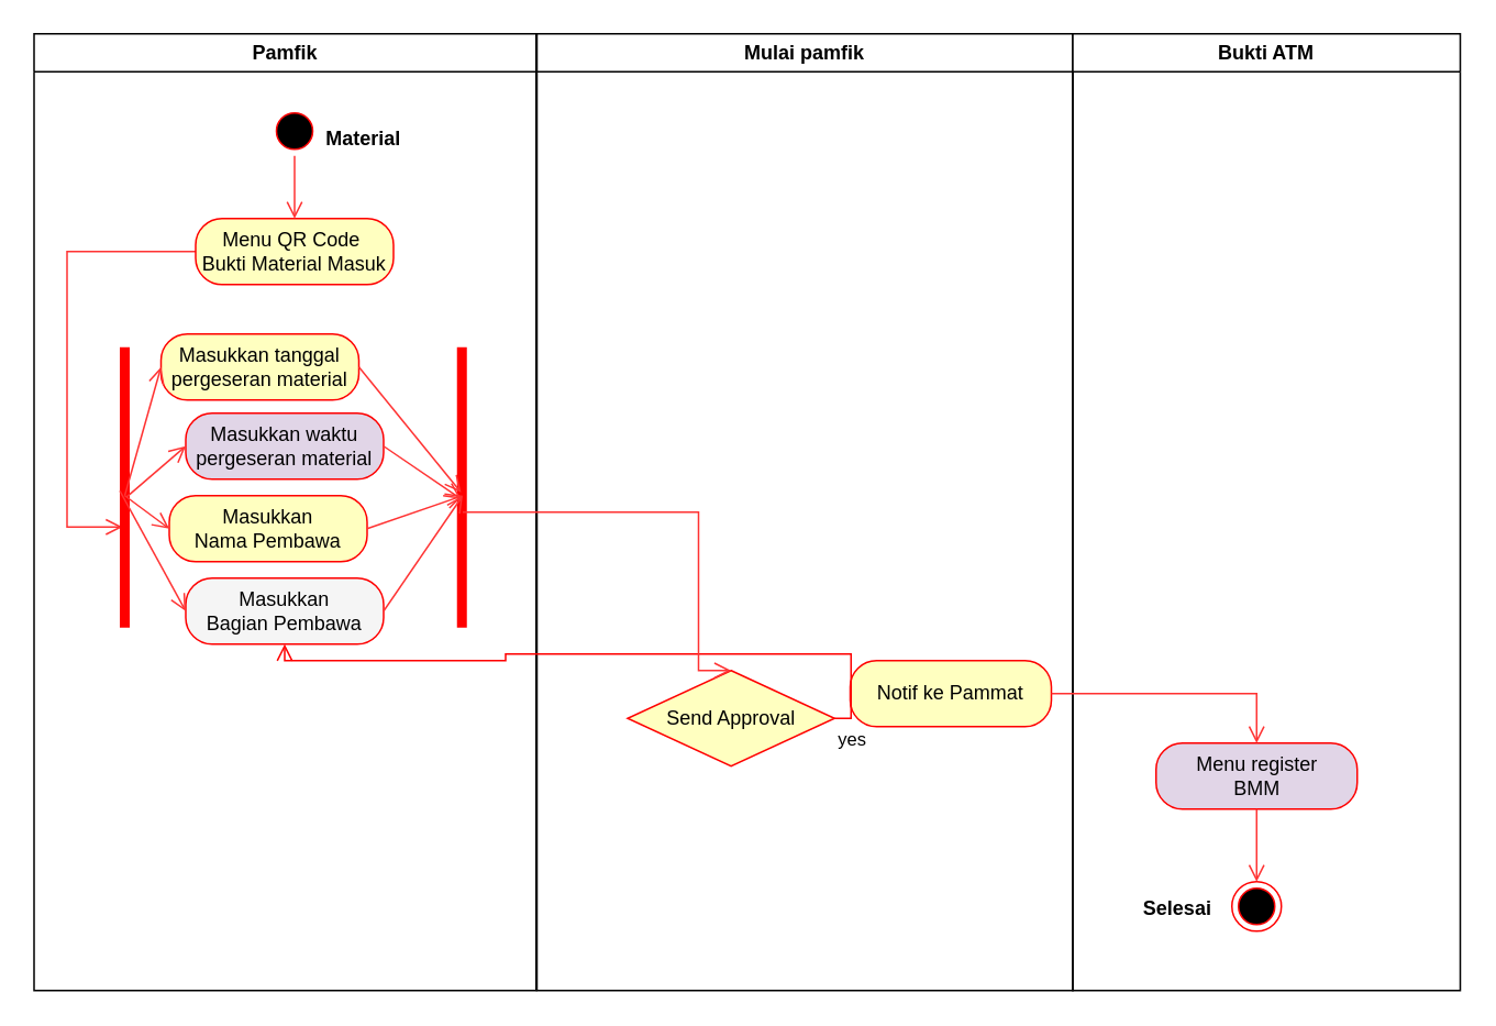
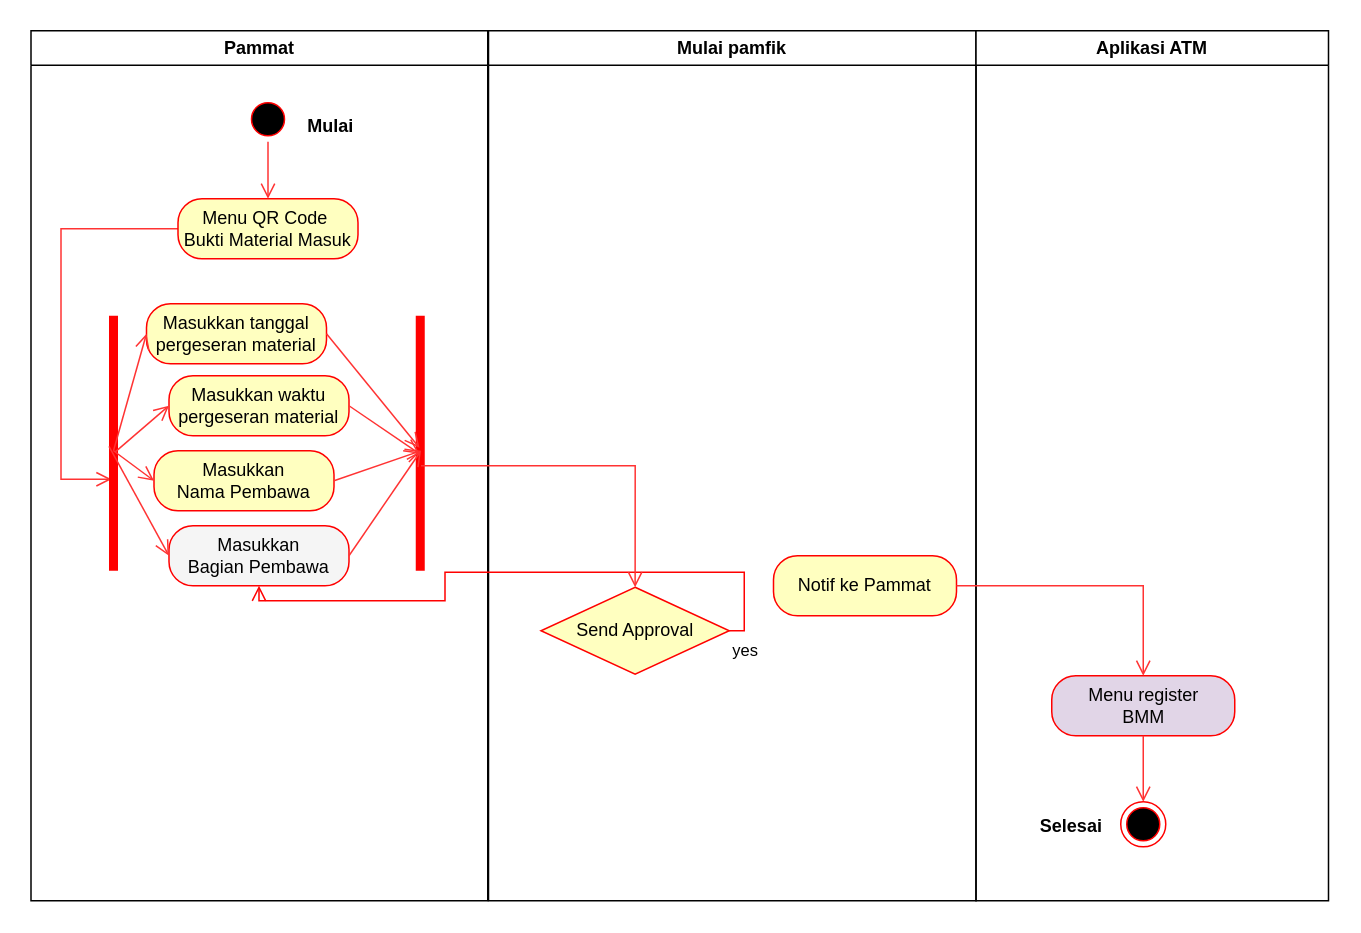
- <mxCell id="2" value="Pamfik" style="swimlane;whiteSpace=wrap" vertex="1" parent="1"><mxGeometry x="20" y="20" width="304.5" height="580" as="geometry" /></mxCell>
+ <mxCell id="2" value="Pammat" style="swimlane;whiteSpace=wrap" vertex="1" parent="1"><mxGeometry x="20" y="20" width="304.5" height="580" as="geometry" /></mxCell>
- <mxCell id="23" value="Bukti ATM" style="swimlane;whiteSpace=wrap" vertex="1" parent="1"><mxGeometry x="650" y="20" width="235" height="580" as="geometry" /></mxCell>
+ <mxCell id="23" value="Aplikasi ATM" style="swimlane;whiteSpace=wrap" vertex="1" parent="1"><mxGeometry x="650" y="20" width="235" height="580" as="geometry" /></mxCell>
- <mxCell id="3" value="Material" style="text;align=center;fontStyle=1;verticalAlign=middle;spacingLeft=3;spacingRight=3;strokeColor=none;rotatable=0;points=[[0,0.5],[1,0.5]];portConstraint=eastwest;" vertex="1" parent="2"><mxGeometry x="160" y="50" width="80" height="26" as="geometry" /></mxCell>
+ <mxCell id="3" value="Mulai" style="text;align=center;fontStyle=1;verticalAlign=middle;spacingLeft=3;spacingRight=3;strokeColor=none;rotatable=0;points=[[0,0.5],[1,0.5]];portConstraint=eastwest;" vertex="1" parent="2"><mxGeometry x="160" y="50" width="80" height="26" as="geometry" /></mxCell>
- <mxCell id="8" value="Masukkan waktu pergeseran material" style="rounded=1;whiteSpace=wrap;html=1;arcSize=40;fontColor=#000000;fillColor=#e1d5e7;strokeColor=#ff0000;" vertex="1" parent="2"><mxGeometry x="92" y="230" width="120" height="40" as="geometry" /></mxCell>
+ <mxCell id="8" value="Masukkan waktu pergeseran material" style="rounded=1;whiteSpace=wrap;html=1;arcSize=40;fontColor=#000000;fillColor=#ffffc0;strokeColor=#ff0000;" vertex="1" parent="2"><mxGeometry x="92" y="230" width="120" height="40" as="geometry" /></mxCell>
- <mxCell id="21" value="Notif ke Pammat" style="rounded=1;whiteSpace=wrap;html=1;arcSize=40;fontColor=#000000;fillColor=#ffffc0;strokeColor=#ff0000;strokeWidth=1;" vertex="1" parent="19"><mxGeometry x="190" y="380" width="122" height="40" as="geometry" /></mxCell>
+ <mxCell id="21" value="Notif ke Pammat" style="rounded=1;whiteSpace=wrap;html=1;arcSize=40;fontColor=#000000;fillColor=#ffffc0;strokeColor=#ff0000;strokeWidth=1;" vertex="1" parent="19"><mxGeometry x="190" y="350" width="122" height="40" as="geometry" /></mxCell>
- <mxCell id="20" value="Send Approval" style="rhombus;whiteSpace=wrap;html=1;fillColor=#ffffc0;strokeColor=#ff0000;strokeWidth=1;" vertex="1" parent="19"><mxGeometry x="55" y="386" width="125.5" height="58" as="geometry" /></mxCell>
+ <mxCell id="20" value="Send Approval" style="rhombus;whiteSpace=wrap;html=1;fillColor=#ffffc0;strokeColor=#ff0000;strokeWidth=1;" vertex="1" parent="19"><mxGeometry x="35" y="371" width="125.5" height="58" as="geometry" /></mxCell>
